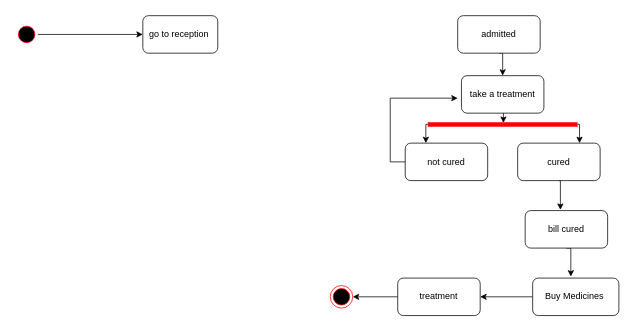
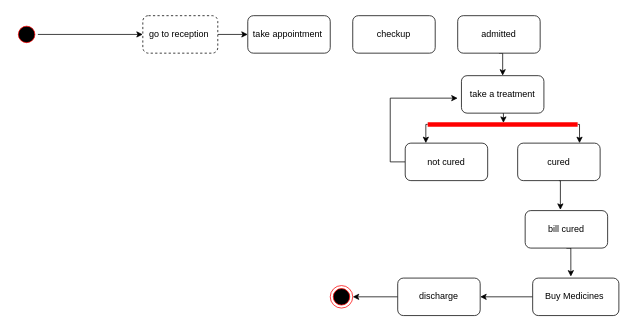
- <mxCell id="3" value="go to reception&amp;nbsp;" style="rounded=1;whiteSpace=wrap;html=1;" vertex="1" parent="1"><mxGeometry x="190" y="20" width="100" height="50" as="geometry" /></mxCell>
+ <mxCell id="3" value="go to reception&amp;nbsp;" style="rounded=1;whiteSpace=wrap;html=1;dashed=1;" vertex="1" parent="1"><mxGeometry x="190" y="20" width="100" height="50" as="geometry" /></mxCell>
+ <mxCell id="2" style="edgeStyle=orthogonalEdgeStyle;rounded=0;orthogonalLoop=1;jettySize=auto;html=1;exitX=1;exitY=0.5;exitDx=0;exitDy=0;entryX=0;entryY=0.5;entryDx=0;entryDy=0;" edge="1" parent="1" source="3" target="4"><mxGeometry relative="1" as="geometry" /></mxCell>
+ <mxCell id="4" value="take appointment&amp;nbsp;" style="rounded=1;whiteSpace=wrap;html=1;" vertex="1" parent="1"><mxGeometry x="330" y="20" width="110" height="50" as="geometry" /></mxCell>
+ <mxCell id="16" value="checkup" style="rounded=1;whiteSpace=wrap;html=1;" vertex="1" parent="1"><mxGeometry x="470" y="20" width="110" height="50" as="geometry" /></mxCell>
- <mxCell id="12" value="treatment" style="rounded=1;whiteSpace=wrap;html=1;" vertex="1" parent="1"><mxGeometry x="530" y="370" width="110" height="50" as="geometry" /></mxCell>
+ <mxCell id="12" value="discharge" style="rounded=1;whiteSpace=wrap;html=1;" vertex="1" parent="1"><mxGeometry x="530" y="370" width="110" height="50" as="geometry" /></mxCell>
